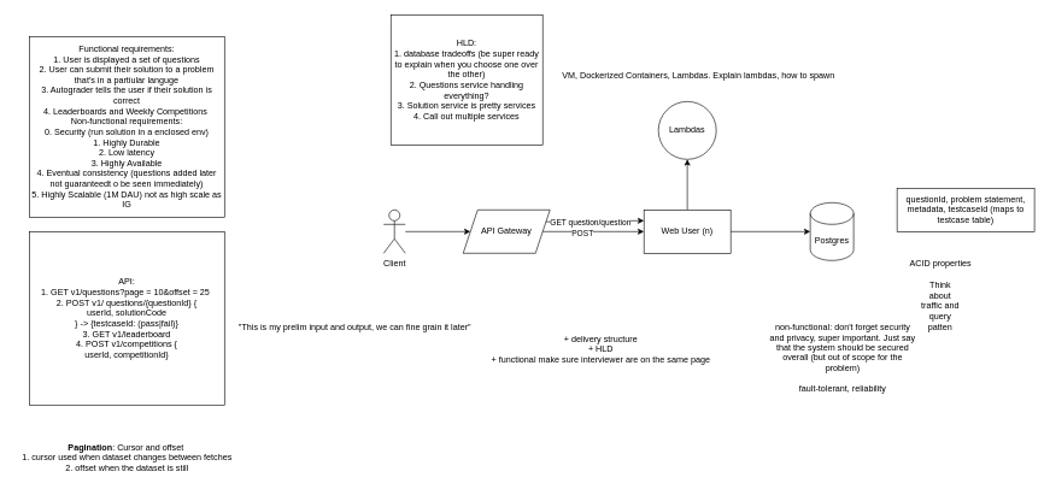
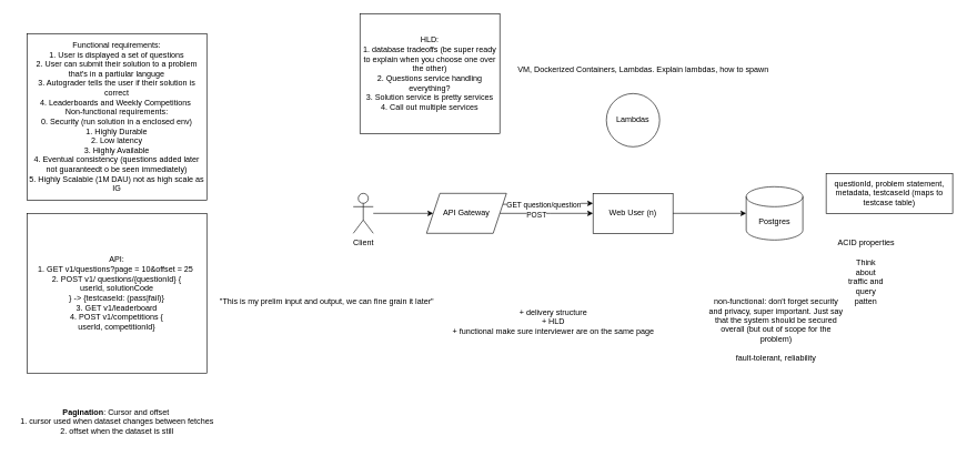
- <mxCell id="12" value="" style="edgeStyle=orthogonalEdgeStyle;rounded=0;orthogonalLoop=1;jettySize=auto;html=1;" edge="1" parent="1" source="13" target="19"><mxGeometry relative="1" as="geometry" /></mxCell>
- <mxCell id="14" value="Postgres" style="shape=cylinder3;whiteSpace=wrap;html=1;boundedLbl=1;backgroundOutline=1;size=15;" vertex="1" parent="1"><mxGeometry x="1120" y="280" width="60" height="80" as="geometry" /></mxCell>
+ <mxCell id="14" value="Postgres" style="shape=cylinder3;whiteSpace=wrap;html=1;boundedLbl=1;backgroundOutline=1;size=15;" vertex="1" parent="1"><mxGeometry x="1120" y="280" width="85" height="80" as="geometry" /></mxCell>
